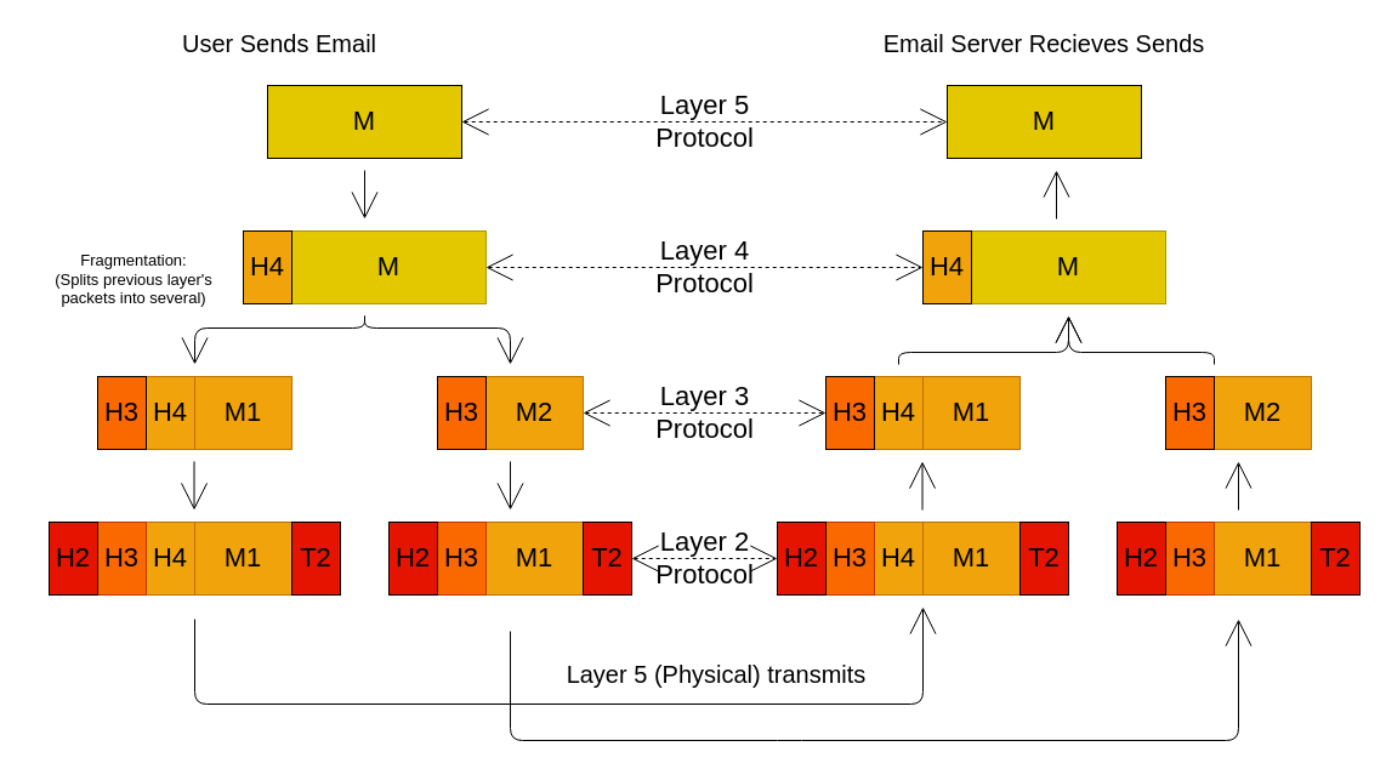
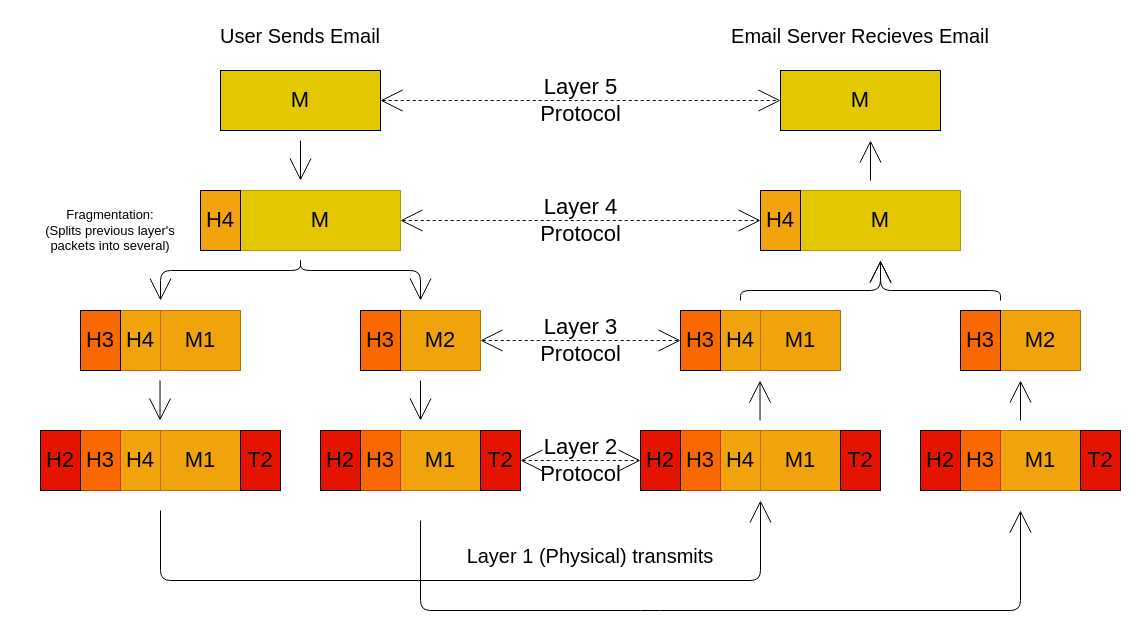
- <mxCell id="53" value="User Sends Email" style="text;html=1;strokeColor=none;fillColor=none;align=center;verticalAlign=middle;whiteSpace=wrap;rounded=0;fontSize=20;fontColor=#000000;" vertex="1" parent="1"><mxGeometry x="115" y="20" width="230" height="30" as="geometry" /></mxCell>
+ <mxCell id="53" value="User Sends Email" style="text;html=1;strokeColor=none;fillColor=none;align=center;verticalAlign=middle;whiteSpace=wrap;rounded=0;fontSize=20;fontColor=#000000;" vertex="1" parent="1"><mxGeometry x="185" y="20" width="230" height="30" as="geometry" /></mxCell>
- <mxCell id="54" value="Email Server Recieves Sends" style="text;html=1;strokeColor=none;fillColor=none;align=center;verticalAlign=middle;whiteSpace=wrap;rounded=0;fontSize=20;fontColor=#000000;" vertex="1" parent="1"><mxGeometry x="720" y="20" width="280" height="30" as="geometry" /></mxCell>
+ <mxCell id="54" value="Email Server Recieves Email" style="text;html=1;strokeColor=none;fillColor=none;align=center;verticalAlign=middle;whiteSpace=wrap;rounded=0;fontSize=20;fontColor=#000000;" vertex="1" parent="1"><mxGeometry x="720" y="20" width="280" height="30" as="geometry" /></mxCell>
- <mxCell id="55" value="Layer 5 (Physical) transmits" style="text;html=1;strokeColor=none;fillColor=none;align=center;verticalAlign=middle;whiteSpace=wrap;rounded=0;fontSize=20;fontColor=#000000;" vertex="1" parent="1"><mxGeometry x="430" y="540" width="320" height="30" as="geometry" /></mxCell>
+ <mxCell id="55" value="Layer 1 (Physical) transmits" style="text;html=1;strokeColor=none;fillColor=none;align=center;verticalAlign=middle;whiteSpace=wrap;rounded=0;fontSize=20;fontColor=#000000;" vertex="1" parent="1"><mxGeometry x="430" y="540" width="320" height="30" as="geometry" /></mxCell>
